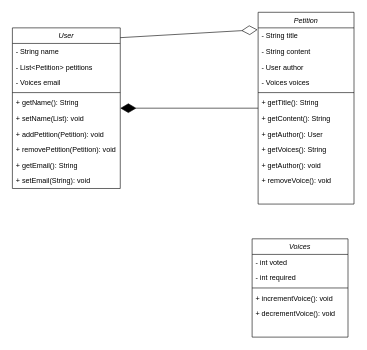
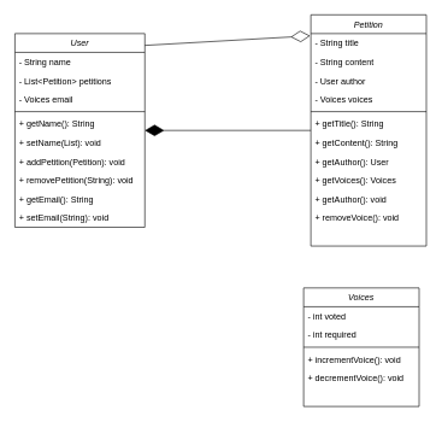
- <mxCell id="28" value="+ removePetition(Petition): void" style="text;align=left;verticalAlign=top;spacingLeft=4;spacingRight=4;overflow=hidden;rotatable=0;points=[[0,0.5],[1,0.5]];portConstraint=eastwest;" parent="20" vertex="1"><mxGeometry y="190" width="180" height="26" as="geometry" /></mxCell>
+ <mxCell id="28" value="+ removePetition(String): void" style="text;align=left;verticalAlign=top;spacingLeft=4;spacingRight=4;overflow=hidden;rotatable=0;points=[[0,0.5],[1,0.5]];portConstraint=eastwest;" parent="20" vertex="1"><mxGeometry y="190" width="180" height="26" as="geometry" /></mxCell>
- <mxCell id="11" value="+ getVoices(): String" style="text;align=left;verticalAlign=top;spacingLeft=4;spacingRight=4;overflow=hidden;rotatable=0;points=[[0,0.5],[1,0.5]];portConstraint=eastwest;" parent="2" vertex="1"><mxGeometry y="216" width="160" height="26" as="geometry" /></mxCell>
+ <mxCell id="11" value="+ getVoices(): Voices" style="text;align=left;verticalAlign=top;spacingLeft=4;spacingRight=4;overflow=hidden;rotatable=0;points=[[0,0.5],[1,0.5]];portConstraint=eastwest;" parent="2" vertex="1"><mxGeometry y="216" width="160" height="26" as="geometry" /></mxCell>
